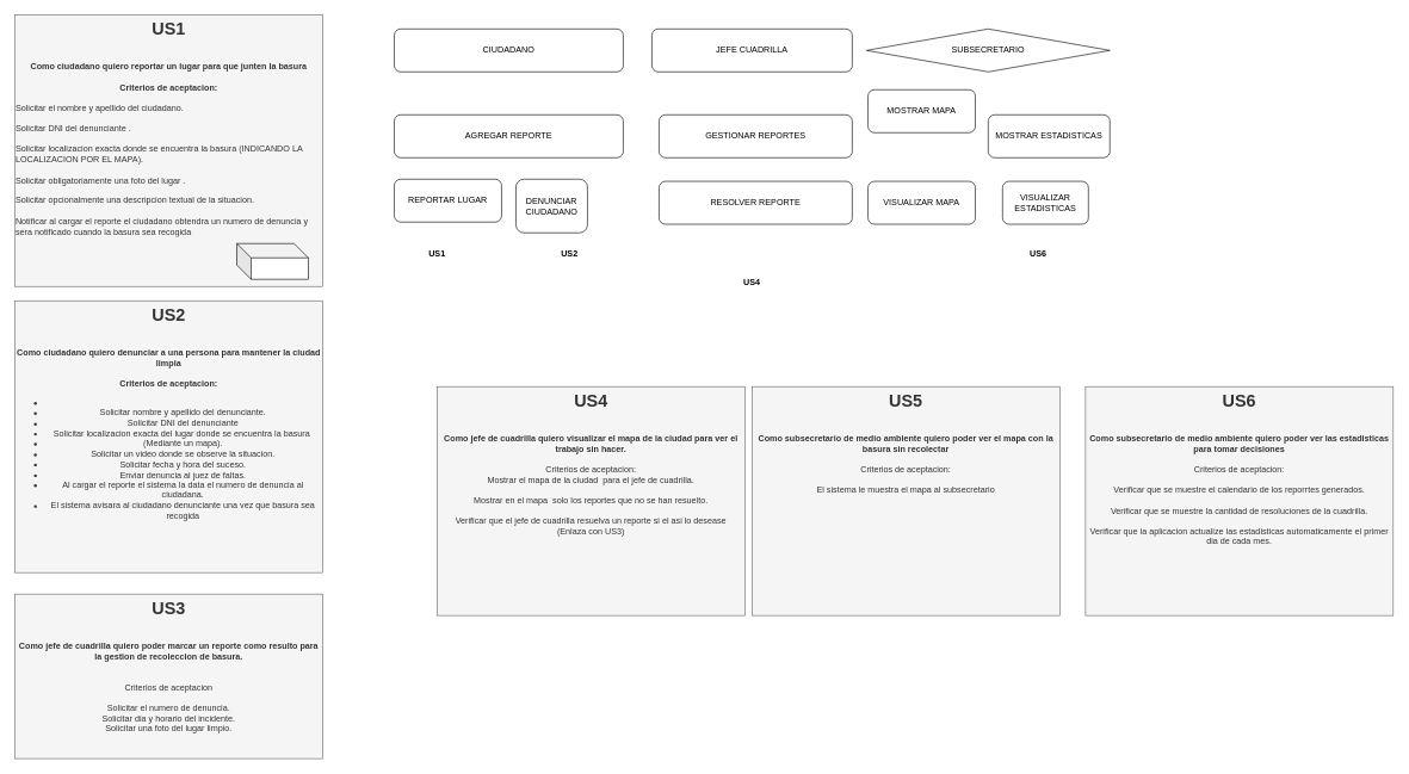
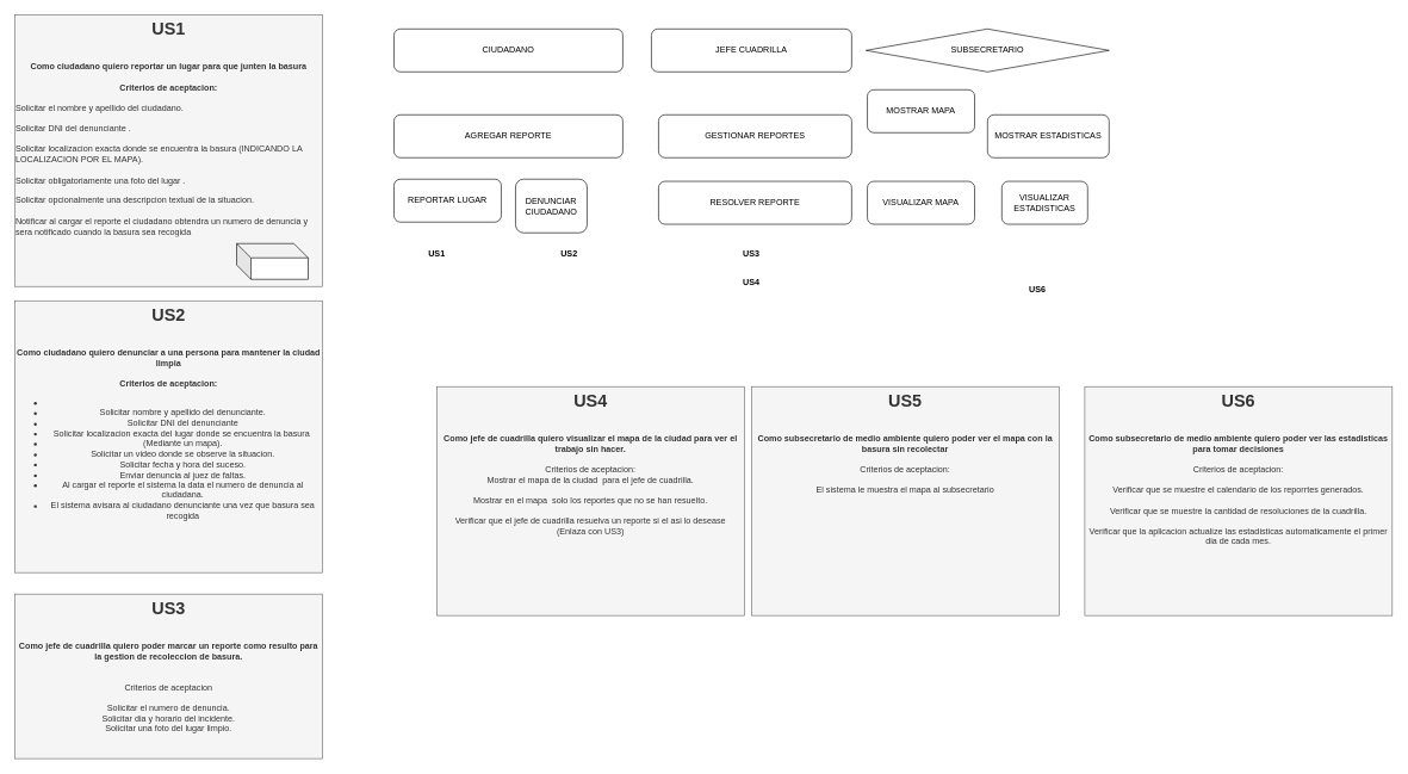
+ <mxCell id="17" value="&lt;b&gt;US3&lt;/b&gt;" style="text;html=1;align=center;verticalAlign=middle;whiteSpace=wrap;rounded=0;" parent="1" vertex="1"><mxGeometry x="1020" y="340" width="60" height="30" as="geometry" /></mxCell>
- <mxCell id="23" value="&lt;b&gt;US6&lt;/b&gt;" style="text;html=1;align=center;verticalAlign=middle;whiteSpace=wrap;rounded=0;" parent="1" vertex="1"><mxGeometry x="1420" y="340" width="60" height="30" as="geometry" /></mxCell>
+ <mxCell id="23" value="&lt;b&gt;US6&lt;/b&gt;" style="text;html=1;align=center;verticalAlign=middle;whiteSpace=wrap;rounded=0;" parent="1" vertex="1"><mxGeometry x="1420" y="390" width="60" height="30" as="geometry" /></mxCell>
